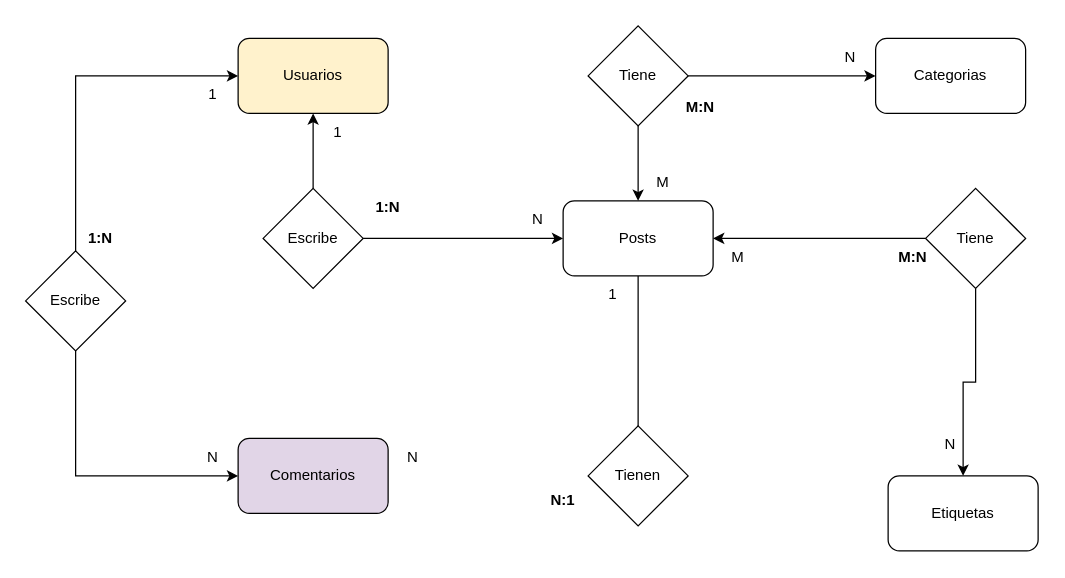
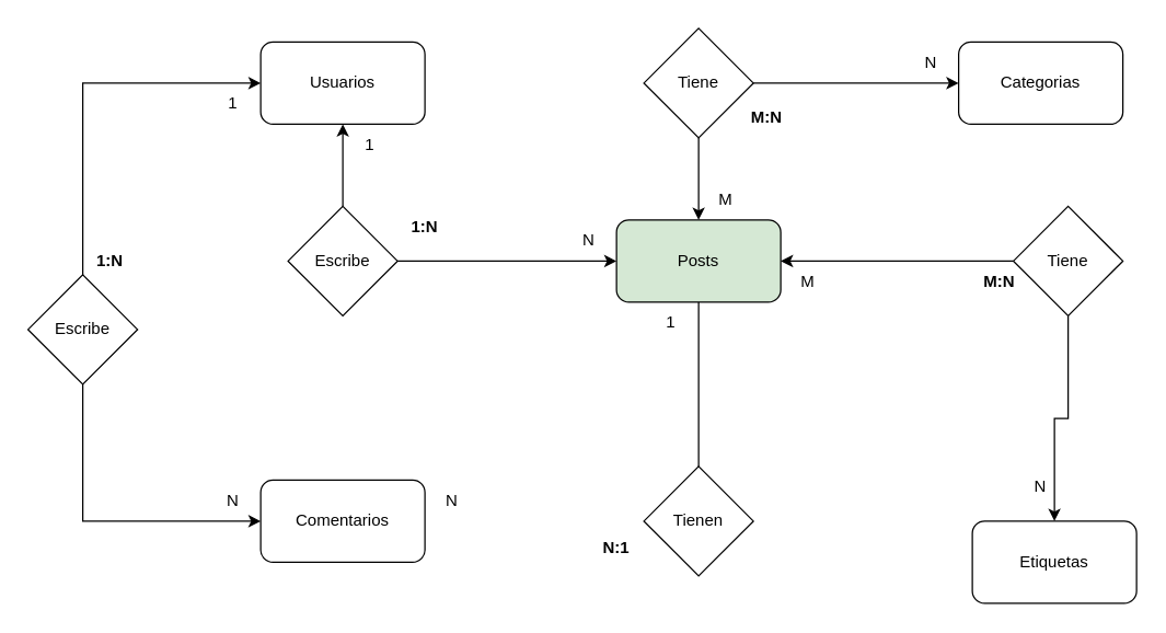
- <mxCell id="2" value="Usuarios" style="rounded=1;whiteSpace=wrap;html=1;fillColor=#fff2cc;" vertex="1" parent="1"><mxGeometry x="190" y="30" width="120" height="60" as="geometry" /></mxCell>
+ <mxCell id="2" value="Usuarios" style="rounded=1;whiteSpace=wrap;html=1;" vertex="1" parent="1"><mxGeometry x="190" y="30" width="120" height="60" as="geometry" /></mxCell>
- <mxCell id="4" value="Posts" style="rounded=1;whiteSpace=wrap;html=1;" vertex="1" parent="1"><mxGeometry x="450" y="160" width="120" height="60" as="geometry" /></mxCell>
+ <mxCell id="4" value="Posts" style="rounded=1;whiteSpace=wrap;html=1;fillColor=#d5e8d4;" vertex="1" parent="1"><mxGeometry x="450" y="160" width="120" height="60" as="geometry" /></mxCell>
- <mxCell id="3" value="Comentarios" style="rounded=1;whiteSpace=wrap;html=1;fillColor=#e1d5e7;" vertex="1" parent="1"><mxGeometry x="190" y="350" width="120" height="60" as="geometry" /></mxCell>
+ <mxCell id="3" value="Comentarios" style="rounded=1;whiteSpace=wrap;html=1;" vertex="1" parent="1"><mxGeometry x="190" y="350" width="120" height="60" as="geometry" /></mxCell>
